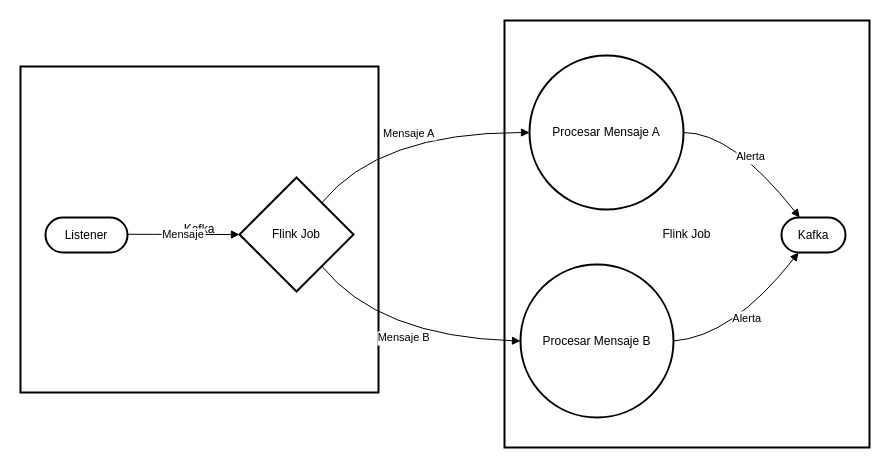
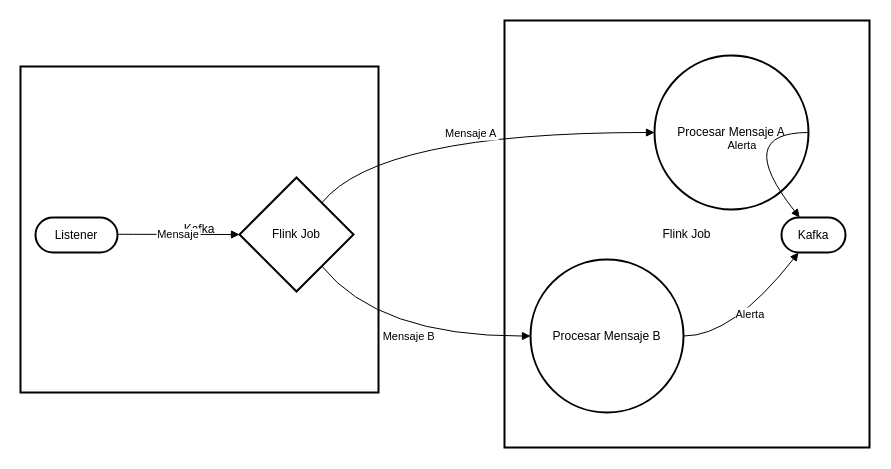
- <mxCell id="6" value="Procesar Mensaje A" style="ellipse;aspect=fixed;strokeWidth=2;whiteSpace=wrap;" vertex="1" parent="1"><mxGeometry x="529" y="55" width="154" height="154" as="geometry" /></mxCell>
+ <mxCell id="6" value="Procesar Mensaje A" style="ellipse;aspect=fixed;strokeWidth=2;whiteSpace=wrap;" vertex="1" parent="1"><mxGeometry x="654" y="55" width="154" height="154" as="geometry" /></mxCell>
- <mxCell id="4" value="Listener" style="rounded=1;whiteSpace=wrap;arcSize=50;strokeWidth=2;" vertex="1" parent="1"><mxGeometry x="45" y="217" width="82" height="35" as="geometry" /></mxCell>
+ <mxCell id="4" value="Listener" style="rounded=1;whiteSpace=wrap;arcSize=50;strokeWidth=2;" vertex="1" parent="1"><mxGeometry x="35" y="217" width="82" height="35" as="geometry" /></mxCell>
- <mxCell id="7" value="Procesar Mensaje B" style="ellipse;aspect=fixed;strokeWidth=2;whiteSpace=wrap;" vertex="1" parent="1"><mxGeometry x="520" y="264" width="153" height="153" as="geometry" /></mxCell>
+ <mxCell id="7" value="Procesar Mensaje B" style="ellipse;aspect=fixed;strokeWidth=2;whiteSpace=wrap;" vertex="1" parent="1"><mxGeometry x="530" y="259" width="153" height="153" as="geometry" /></mxCell>
